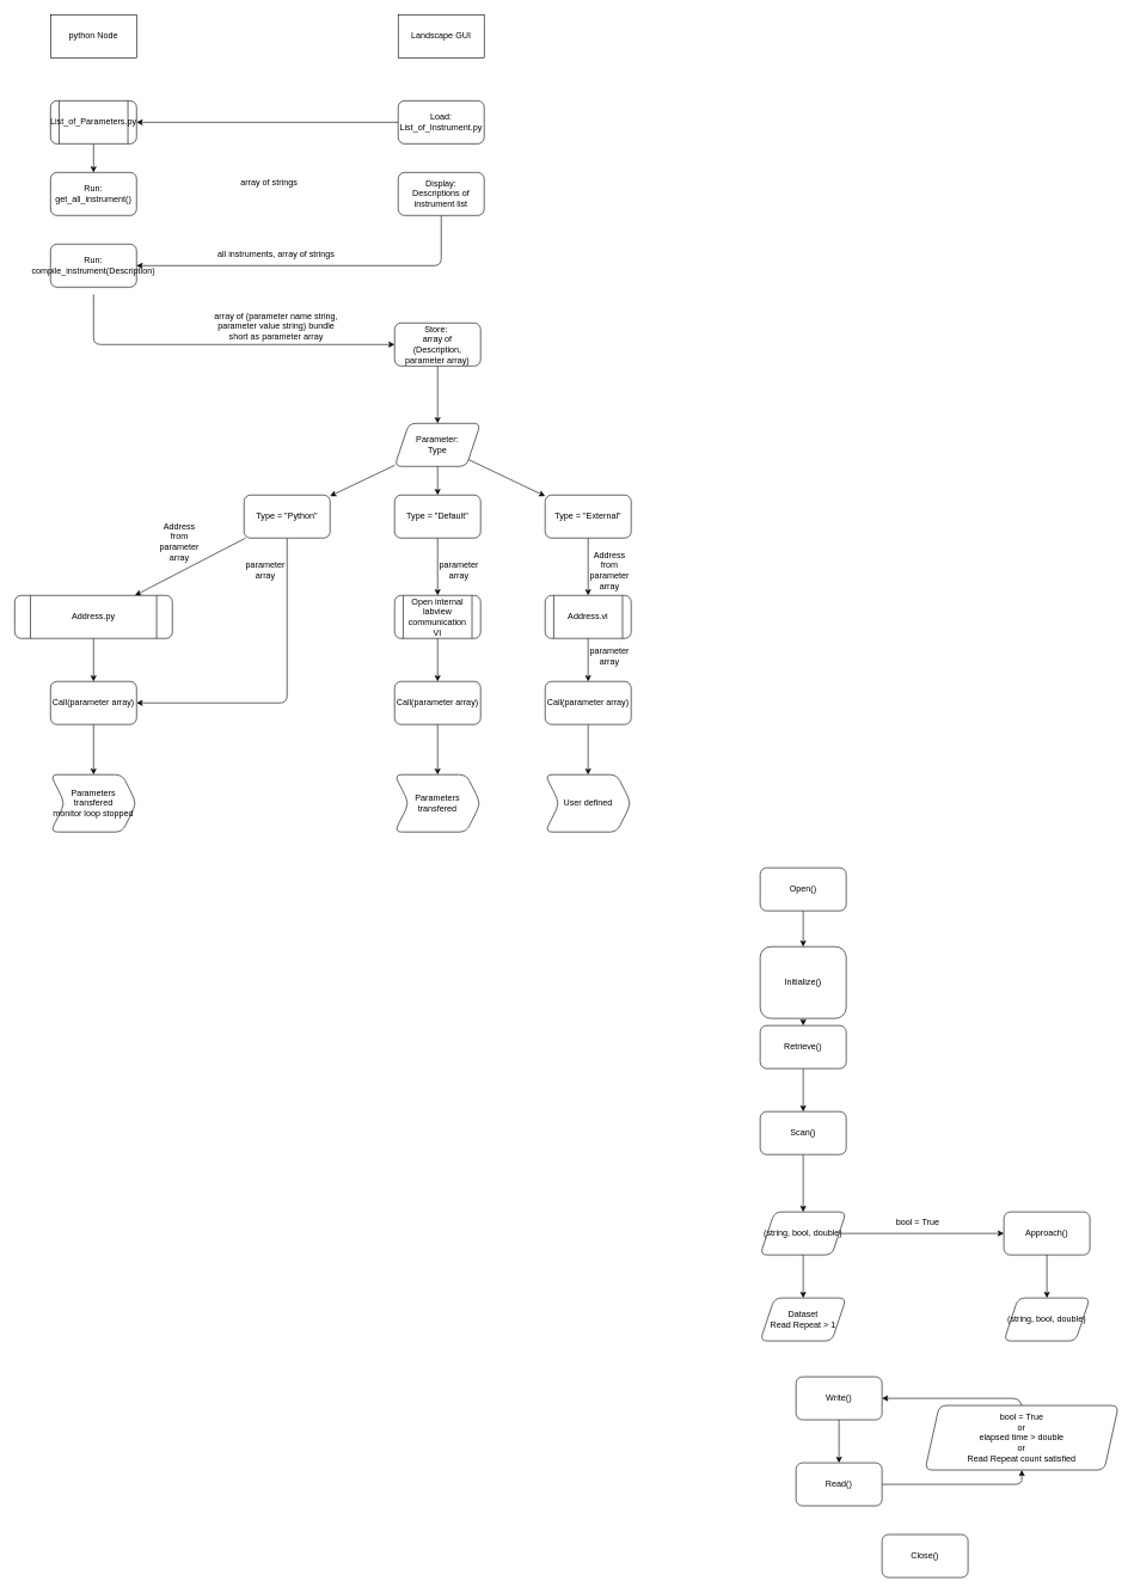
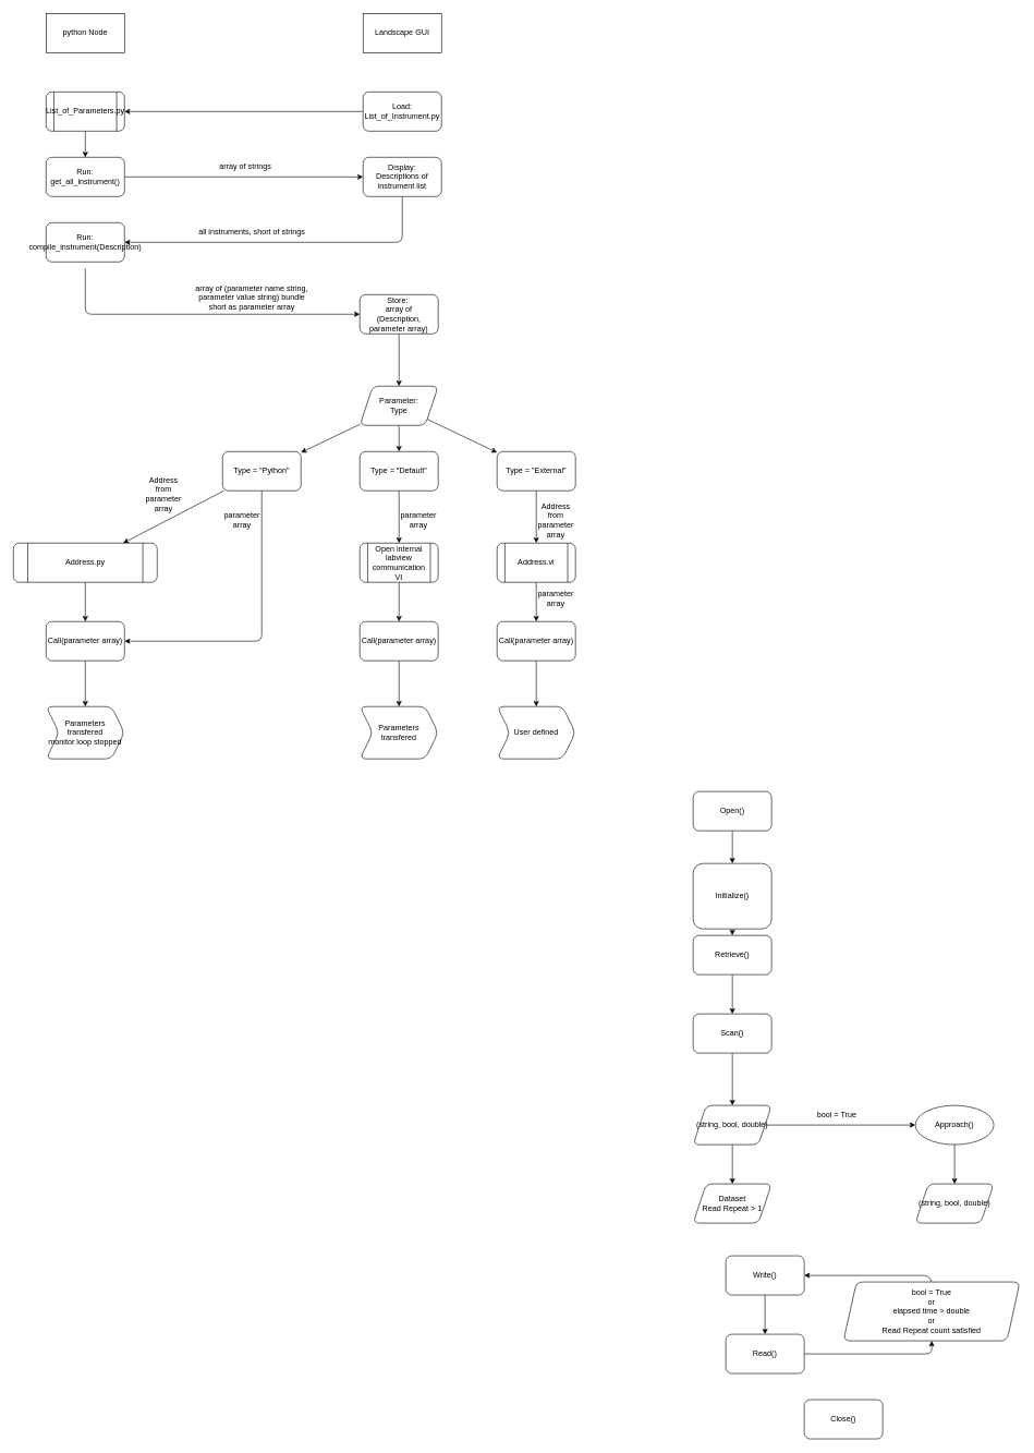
+ <mxCell id="2" value="" style="edgeStyle=none;html=1;startArrow=none;exitX=1;exitY=0.5;exitDx=0;exitDy=0;" parent="1" source="26" target="7" edge="1"><mxGeometry relative="1" as="geometry"><mxPoint x="200" y="270" as="sourcePoint" /></mxGeometry></mxCell>
- <mxCell id="12" value="all instruments, array of strings" style="text;html=1;strokeColor=none;fillColor=none;align=center;verticalAlign=middle;whiteSpace=wrap;rounded=0;" parent="1" vertex="1"><mxGeometry x="285" y="340" width="200" height="30" as="geometry" /></mxCell>
+ <mxCell id="12" value="all instruments, short of strings" style="text;html=1;strokeColor=none;fillColor=none;align=center;verticalAlign=middle;whiteSpace=wrap;rounded=0;" parent="1" vertex="1"><mxGeometry x="285" y="340" width="200" height="30" as="geometry" /></mxCell>
- <mxCell id="62" value="Approach()" style="whiteSpace=wrap;html=1;rounded=1;" parent="1" vertex="1"><mxGeometry x="1400" y="1690" width="120" height="60" as="geometry" /></mxCell>
+ <mxCell id="62" value="Approach()" style="ellipse;whiteSpace=wrap;html=1;" parent="1" vertex="1"><mxGeometry x="1400" y="1690" width="120" height="60" as="geometry" /></mxCell>
